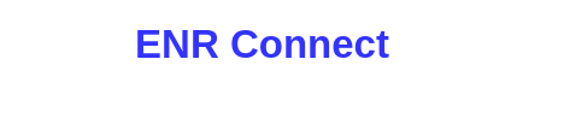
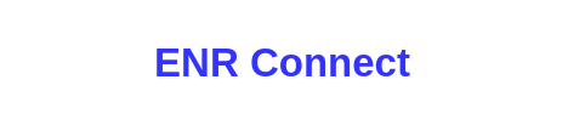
- <mxCell id="2" value="&lt;font color=&quot;#3333ff&quot; style=&quot;font-size: 22px;&quot;&gt;&lt;b&gt;ENR Connect&lt;/b&gt;&lt;/font&gt;" style="text;html=1;align=center;verticalAlign=middle;whiteSpace=wrap;rounded=0;" vertex="1" parent="1"><mxGeometry x="10" y="10" width="270" height="30" as="geometry" /></mxCell>
+ <mxCell id="2" value="&lt;font color=&quot;#3333ff&quot; style=&quot;font-size: 22px;&quot;&gt;&lt;b&gt;ENR Connect&lt;/b&gt;&lt;/font&gt;" style="text;html=1;align=center;verticalAlign=middle;whiteSpace=wrap;rounded=0;" vertex="1" parent="1"><mxGeometry x="20" y="20" width="270" height="30" as="geometry" /></mxCell>
